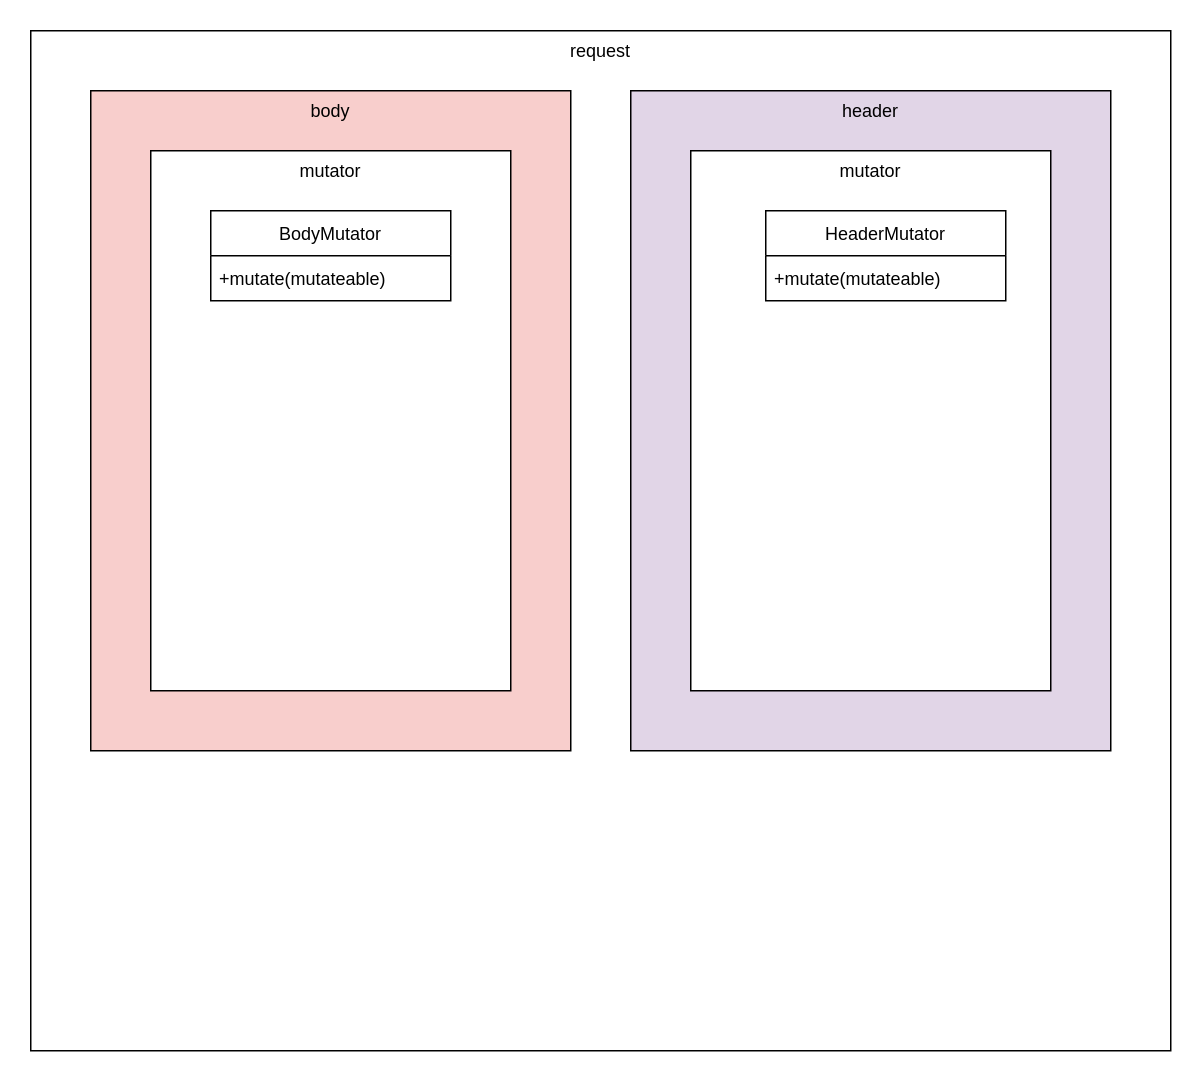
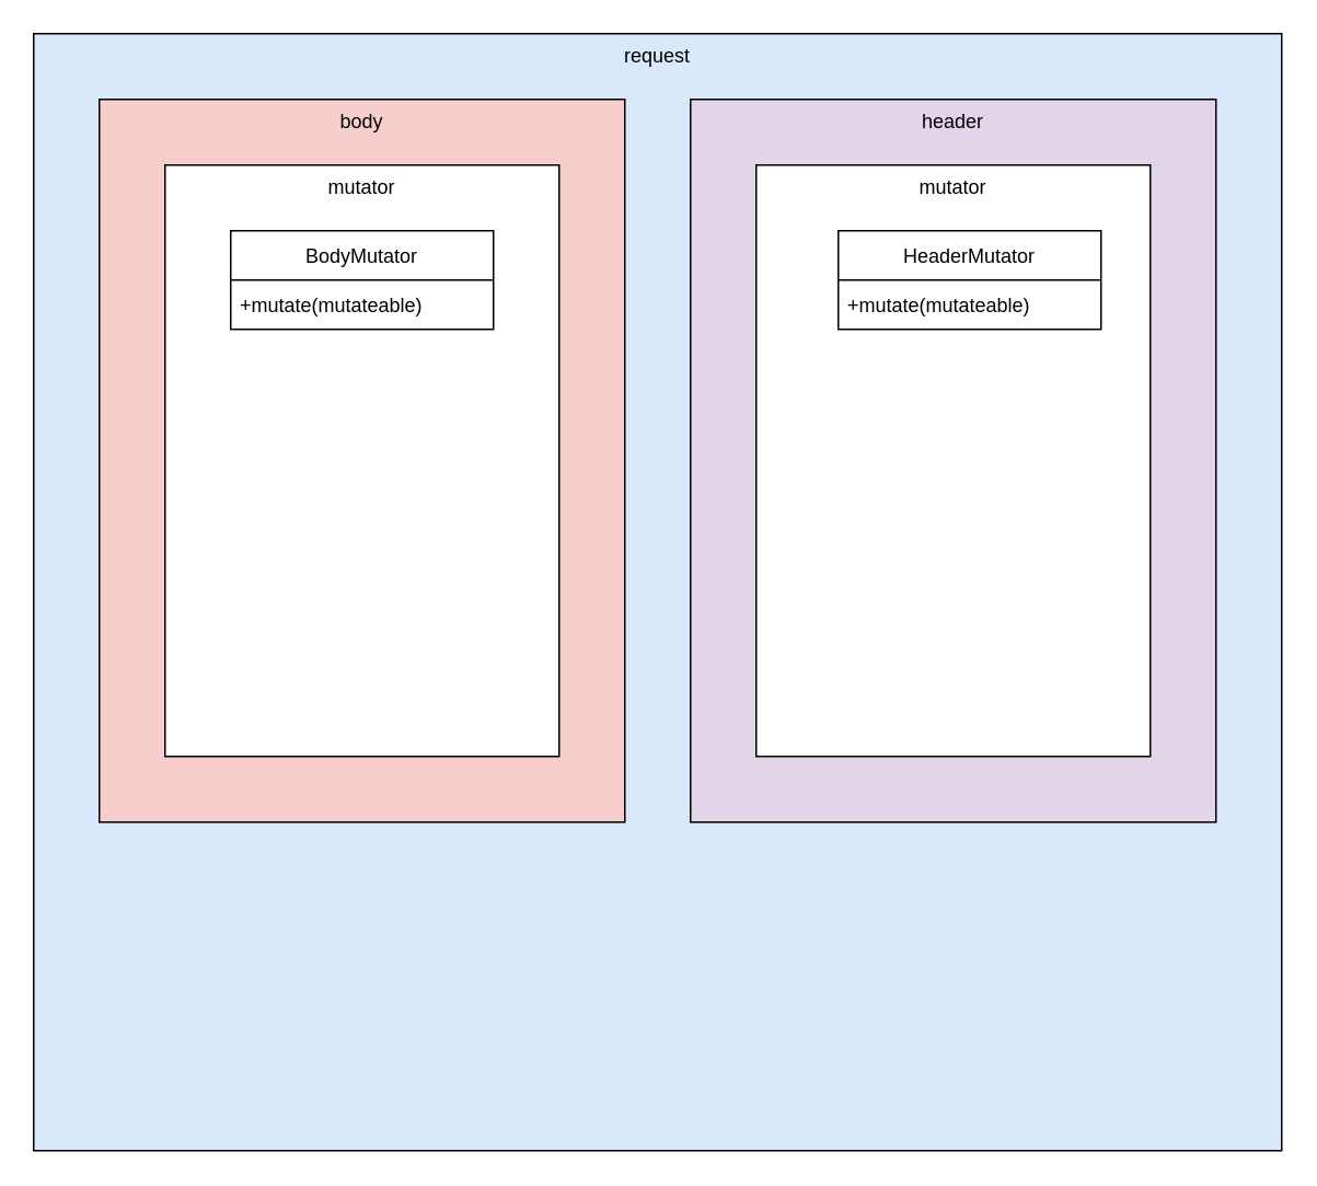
- <mxCell id="2" value="request" style="rounded=0;whiteSpace=wrap;html=1;verticalAlign=top;" vertex="1" parent="1"><mxGeometry x="20" y="20" width="760" height="680" as="geometry" /></mxCell>
+ <mxCell id="2" value="request" style="rounded=0;whiteSpace=wrap;html=1;verticalAlign=top;fillColor=#dae8fc;" vertex="1" parent="1"><mxGeometry x="20" y="20" width="760" height="680" as="geometry" /></mxCell>
